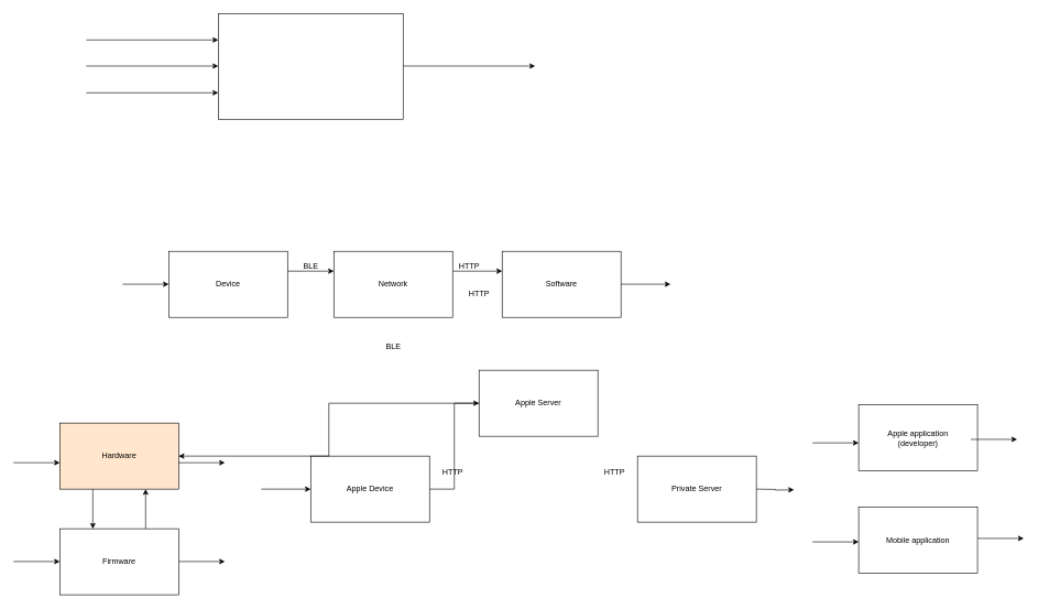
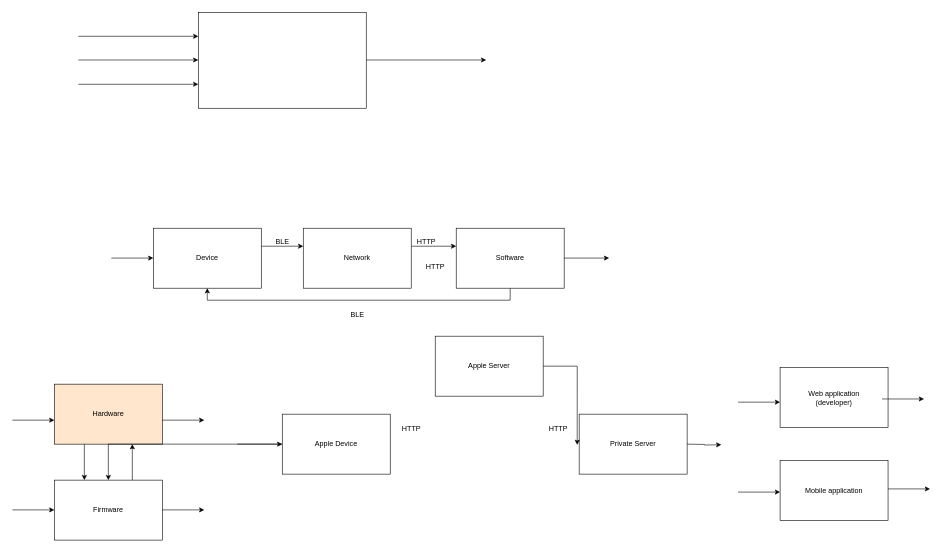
+ <mxCell id="11" style="edgeStyle=orthogonalEdgeStyle;rounded=0;orthogonalLoop=1;jettySize=auto;html=1;entryX=0.5;entryY=1;entryDx=0;entryDy=0;" edge="1" parent="1" source="12" target="8"><mxGeometry relative="1" as="geometry"><Array as="points"><mxPoint x="850" y="500" /><mxPoint x="345" y="500" /></Array></mxGeometry></mxCell>
- <mxCell id="34" style="edgeStyle=orthogonalEdgeStyle;rounded=0;orthogonalLoop=1;jettySize=auto;html=1;" edge="1" parent="1" source="23" target="19"><mxGeometry relative="1" as="geometry" /></mxCell>
+ <mxCell id="34" style="edgeStyle=orthogonalEdgeStyle;rounded=0;orthogonalLoop=1;jettySize=auto;html=1;entryX=-0.018;entryY=0.513;entryDx=0;entryDy=0;entryPerimeter=0;" edge="1" parent="1" source="23" target="30"><mxGeometry relative="1" as="geometry" /></mxCell>
- <mxCell id="29" value="Apple application&lt;div&gt;(developer)&lt;/div&gt;" style="rounded=0;whiteSpace=wrap;html=1;" vertex="1" parent="1"><mxGeometry x="1300" y="612.5" width="180" height="100" as="geometry" /></mxCell>
+ <mxCell id="29" value="Web application&lt;div&gt;(developer)&lt;/div&gt;" style="rounded=0;whiteSpace=wrap;html=1;" vertex="1" parent="1"><mxGeometry x="1300" y="612.5" width="180" height="100" as="geometry" /></mxCell>
- <mxCell id="24" style="edgeStyle=orthogonalEdgeStyle;rounded=0;orthogonalLoop=1;jettySize=auto;html=1;entryX=0;entryY=0.5;entryDx=0;entryDy=0;" edge="1" parent="1" source="25" target="23"><mxGeometry relative="1" as="geometry" /></mxCell>
+ <mxCell id="24" style="edgeStyle=orthogonalEdgeStyle;rounded=0;orthogonalLoop=1;jettySize=auto;html=1;" edge="1" parent="1" source="25" target="21"><mxGeometry relative="1" as="geometry" /></mxCell>
